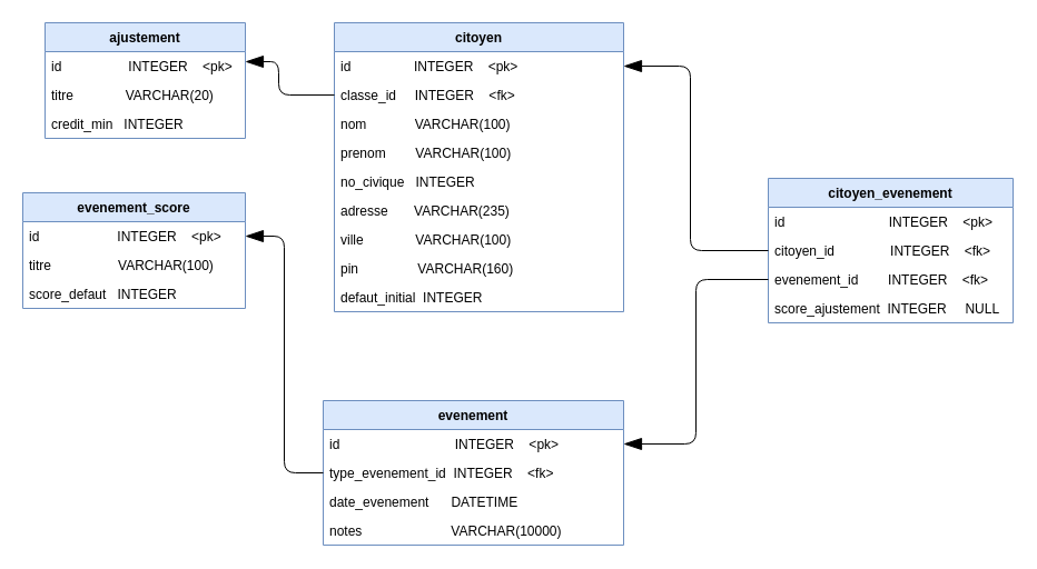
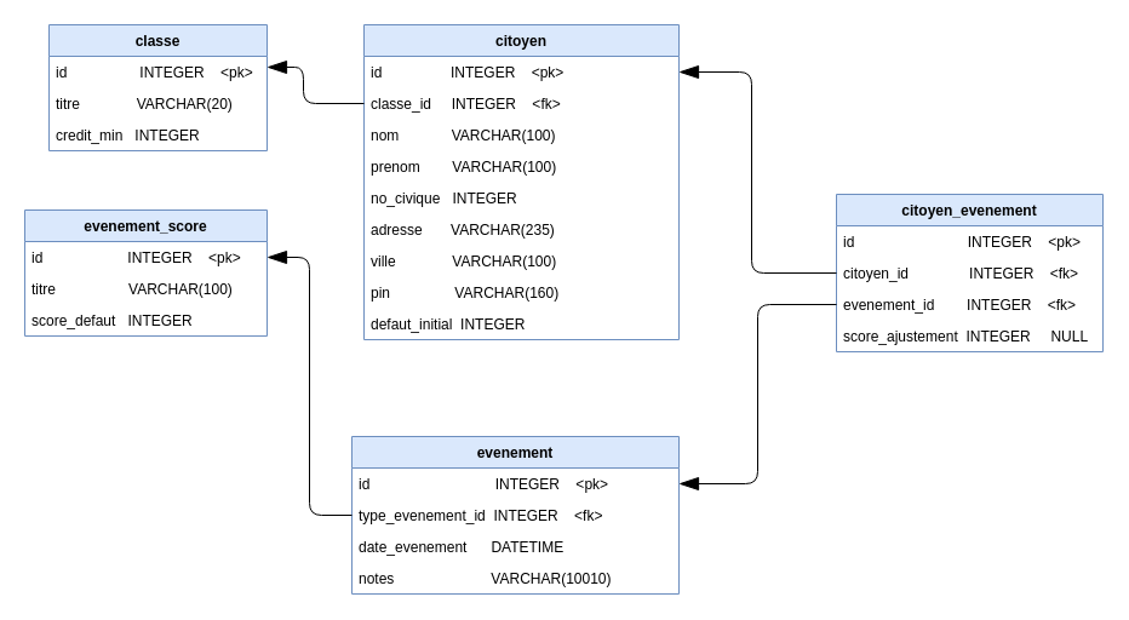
- <mxCell id="2" value="ajustement" style="swimlane;fontStyle=1;align=center;verticalAlign=top;childLayout=stackLayout;horizontal=1;startSize=26;horizontalStack=0;resizeParent=1;resizeParentMax=0;resizeLast=0;collapsible=1;marginBottom=0;fillColor=#dae8fc;strokeColor=#6c8ebf;" parent="1" vertex="1"><mxGeometry x="40" y="20" width="180" height="104" as="geometry" /></mxCell>
+ <mxCell id="2" value="classe" style="swimlane;fontStyle=1;align=center;verticalAlign=top;childLayout=stackLayout;horizontal=1;startSize=26;horizontalStack=0;resizeParent=1;resizeParentMax=0;resizeLast=0;collapsible=1;marginBottom=0;fillColor=#dae8fc;strokeColor=#6c8ebf;" parent="1" vertex="1"><mxGeometry x="40" y="20" width="180" height="104" as="geometry" /></mxCell>
- <mxCell id="24" value="notes                        VARCHAR(10000)" style="text;strokeColor=none;fillColor=none;align=left;verticalAlign=top;spacingLeft=4;spacingRight=4;overflow=hidden;rotatable=0;points=[[0,0.5],[1,0.5]];portConstraint=eastwest;" parent="20" vertex="1"><mxGeometry y="104" width="270" height="26" as="geometry" /></mxCell>
+ <mxCell id="24" value="notes                        VARCHAR(10010)" style="text;strokeColor=none;fillColor=none;align=left;verticalAlign=top;spacingLeft=4;spacingRight=4;overflow=hidden;rotatable=0;points=[[0,0.5],[1,0.5]];portConstraint=eastwest;" parent="20" vertex="1"><mxGeometry y="104" width="270" height="26" as="geometry" /></mxCell>
